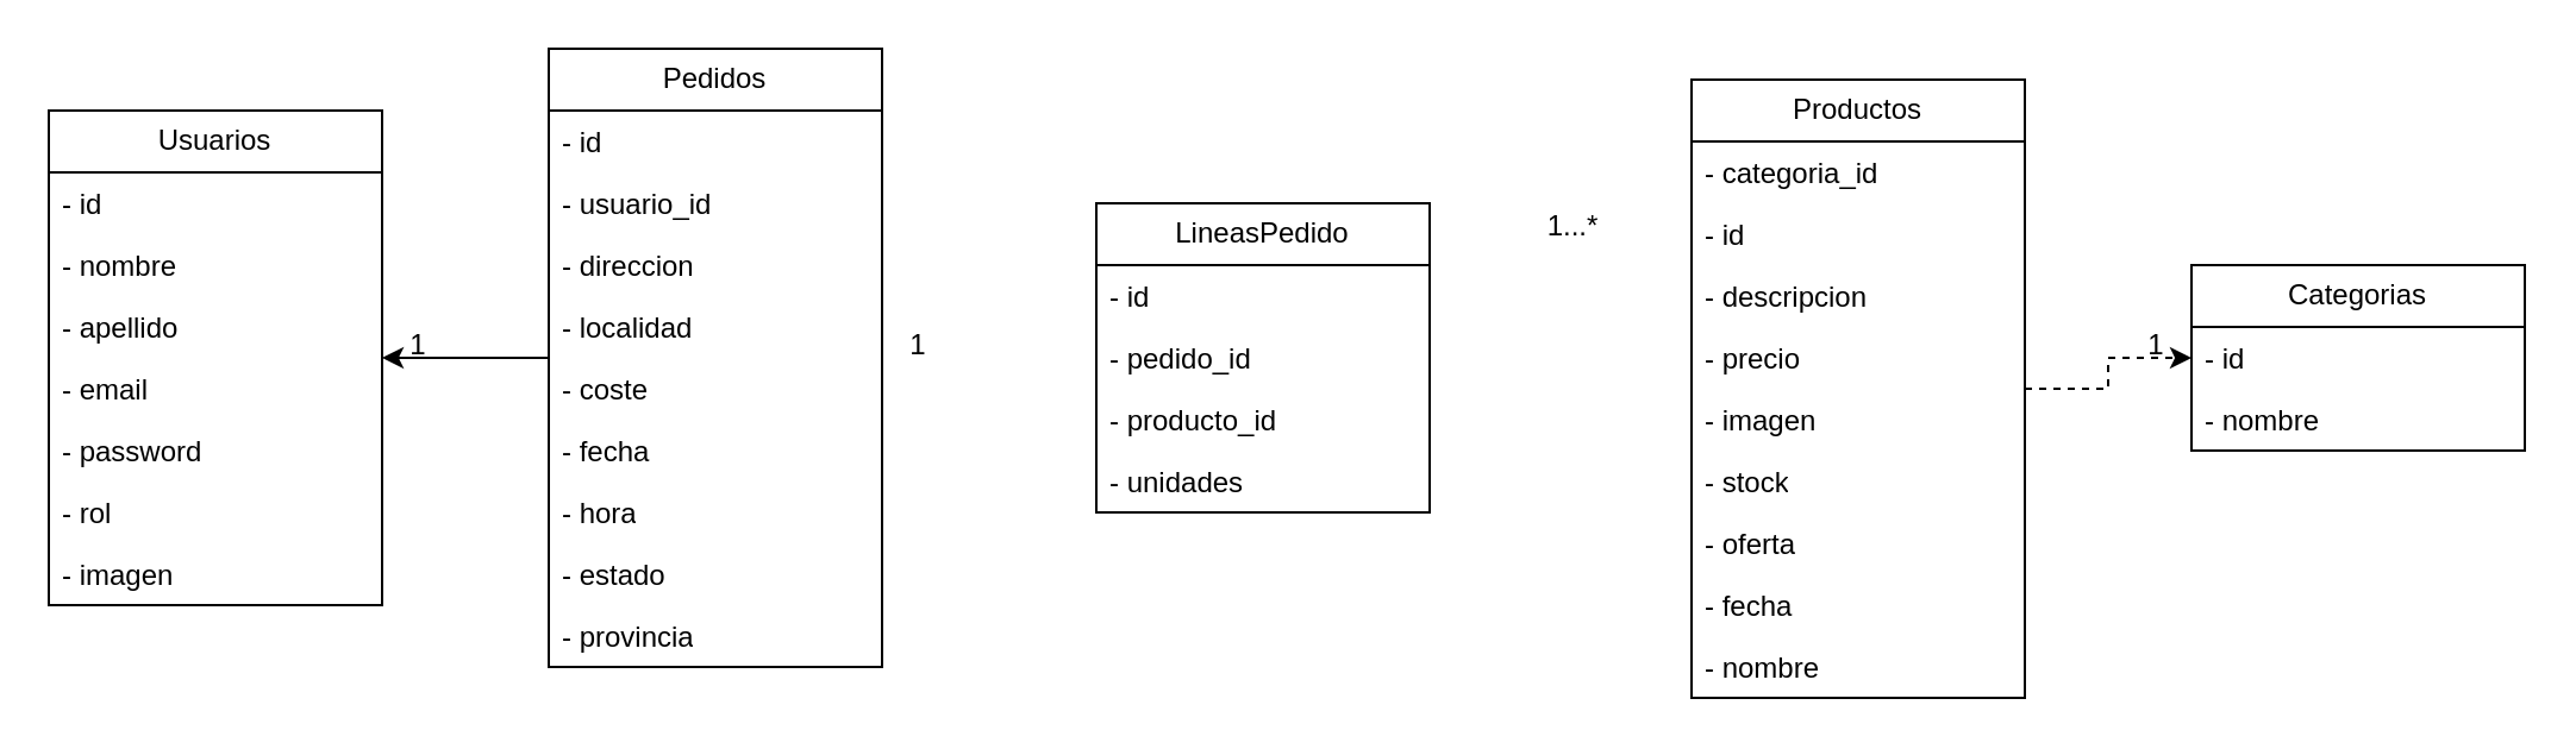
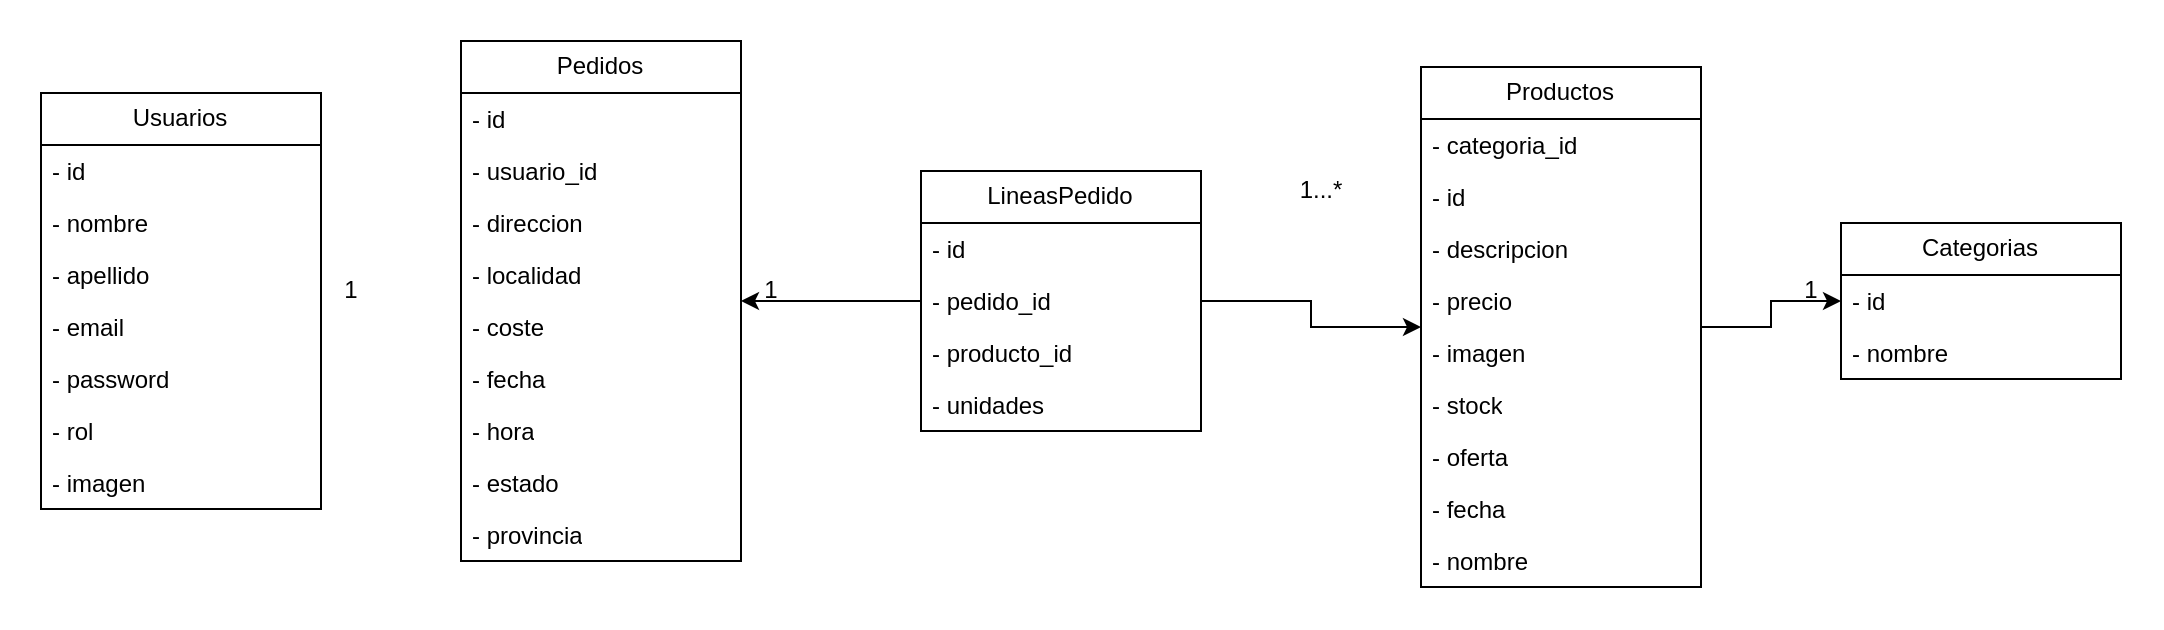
- <mxCell id="24" style="edgeStyle=orthogonalEdgeStyle;rounded=0;orthogonalLoop=1;jettySize=auto;html=1;" parent="1" source="25" target="16" edge="1"><mxGeometry relative="1" as="geometry"><Array as="points"><mxPoint x="190" y="150" /><mxPoint x="190" y="150" /></Array></mxGeometry></mxCell>
+ <mxCell id="35" style="edgeStyle=orthogonalEdgeStyle;rounded=0;orthogonalLoop=1;jettySize=auto;html=1;" parent="1" source="37" target="25" edge="1"><mxGeometry relative="1" as="geometry" /></mxCell>
+ <mxCell id="36" style="edgeStyle=orthogonalEdgeStyle;rounded=0;orthogonalLoop=1;jettySize=auto;html=1;" parent="1" source="37" target="3" edge="1"><mxGeometry relative="1" as="geometry" /></mxCell>
- <mxCell id="2" style="edgeStyle=orthogonalEdgeStyle;rounded=0;orthogonalLoop=1;jettySize=auto;html=1;dashed=1;" parent="1" source="3" target="13" edge="1"><mxGeometry relative="1" as="geometry" /></mxCell>
+ <mxCell id="2" style="edgeStyle=orthogonalEdgeStyle;rounded=0;orthogonalLoop=1;jettySize=auto;html=1;" parent="1" source="3" target="13" edge="1"><mxGeometry relative="1" as="geometry" /></mxCell>
